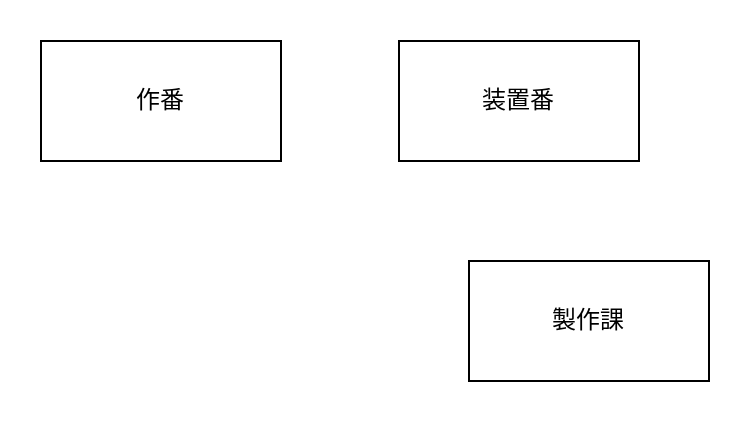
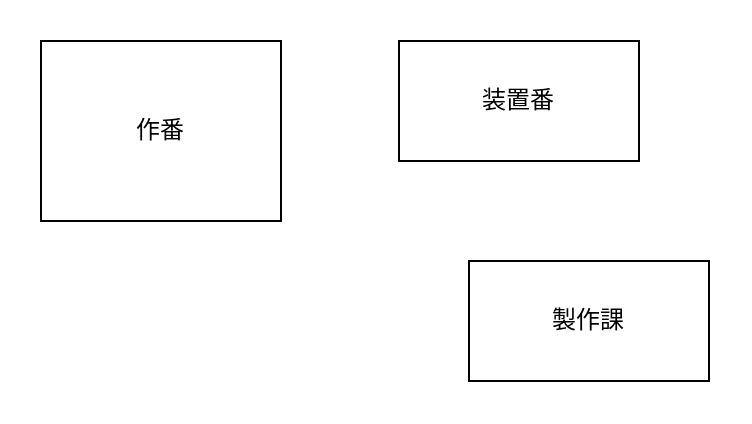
- <mxCell id="2" value="作番" style="rounded=0;whiteSpace=wrap;html=1;" vertex="1" parent="1"><mxGeometry x="20" y="20" width="120" height="60" as="geometry" /></mxCell>
+ <mxCell id="2" value="作番" style="rounded=0;whiteSpace=wrap;html=1;" vertex="1" parent="1"><mxGeometry x="20" y="20" width="120" height="90" as="geometry" /></mxCell>
